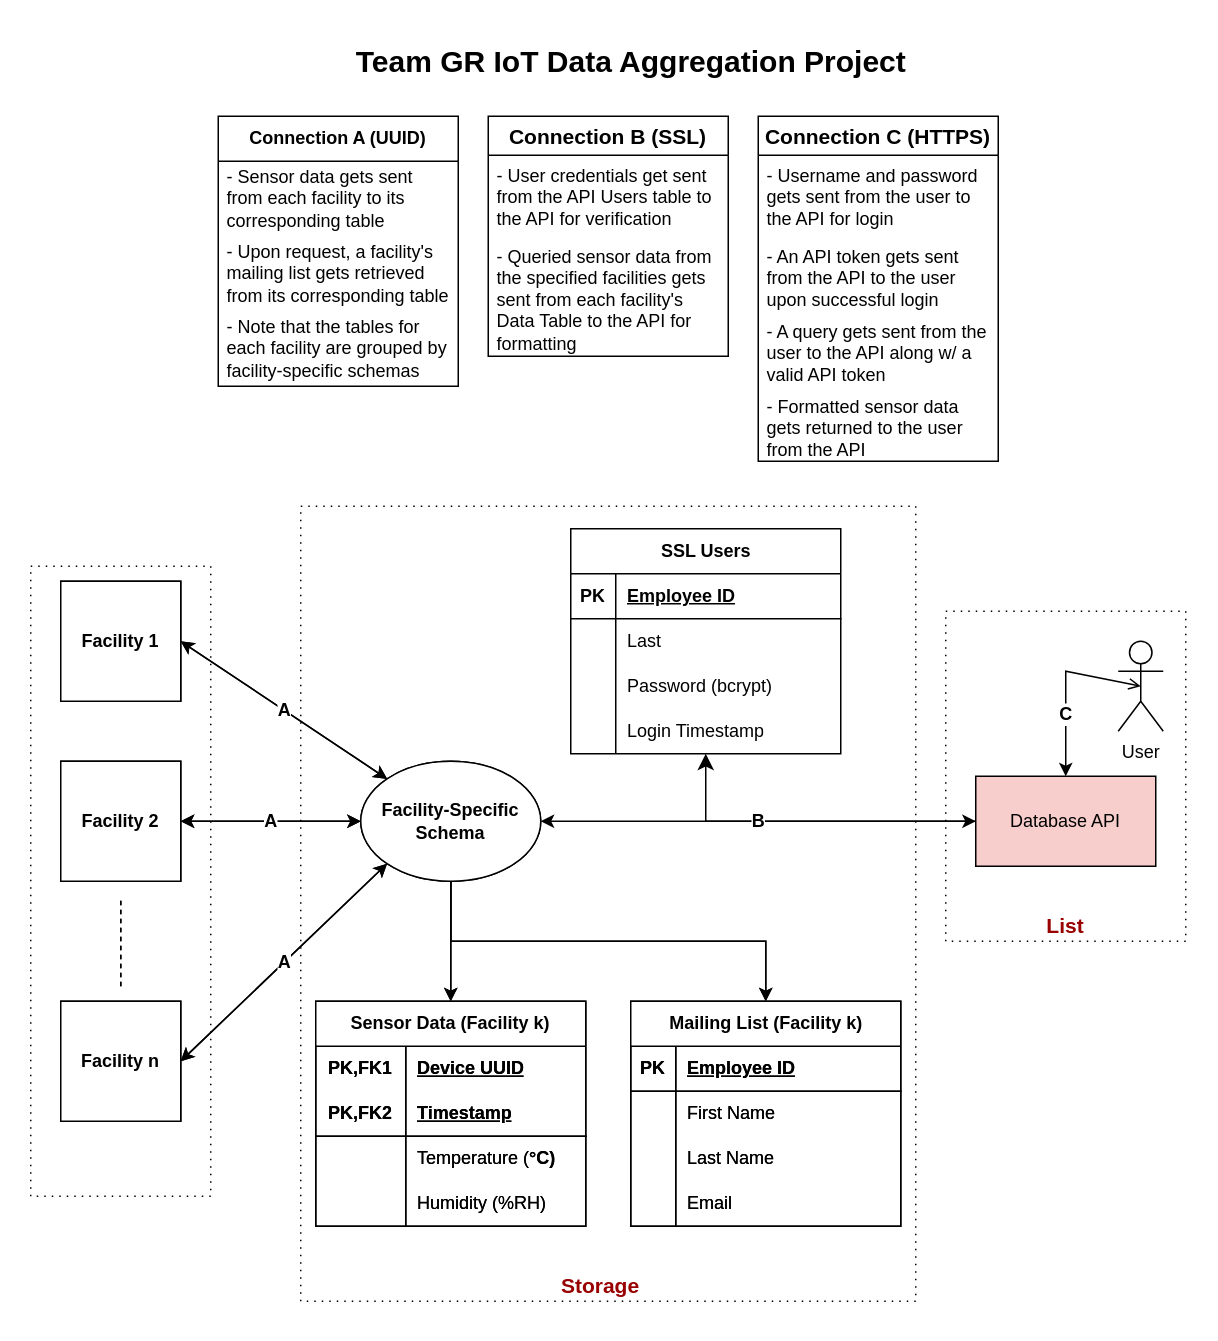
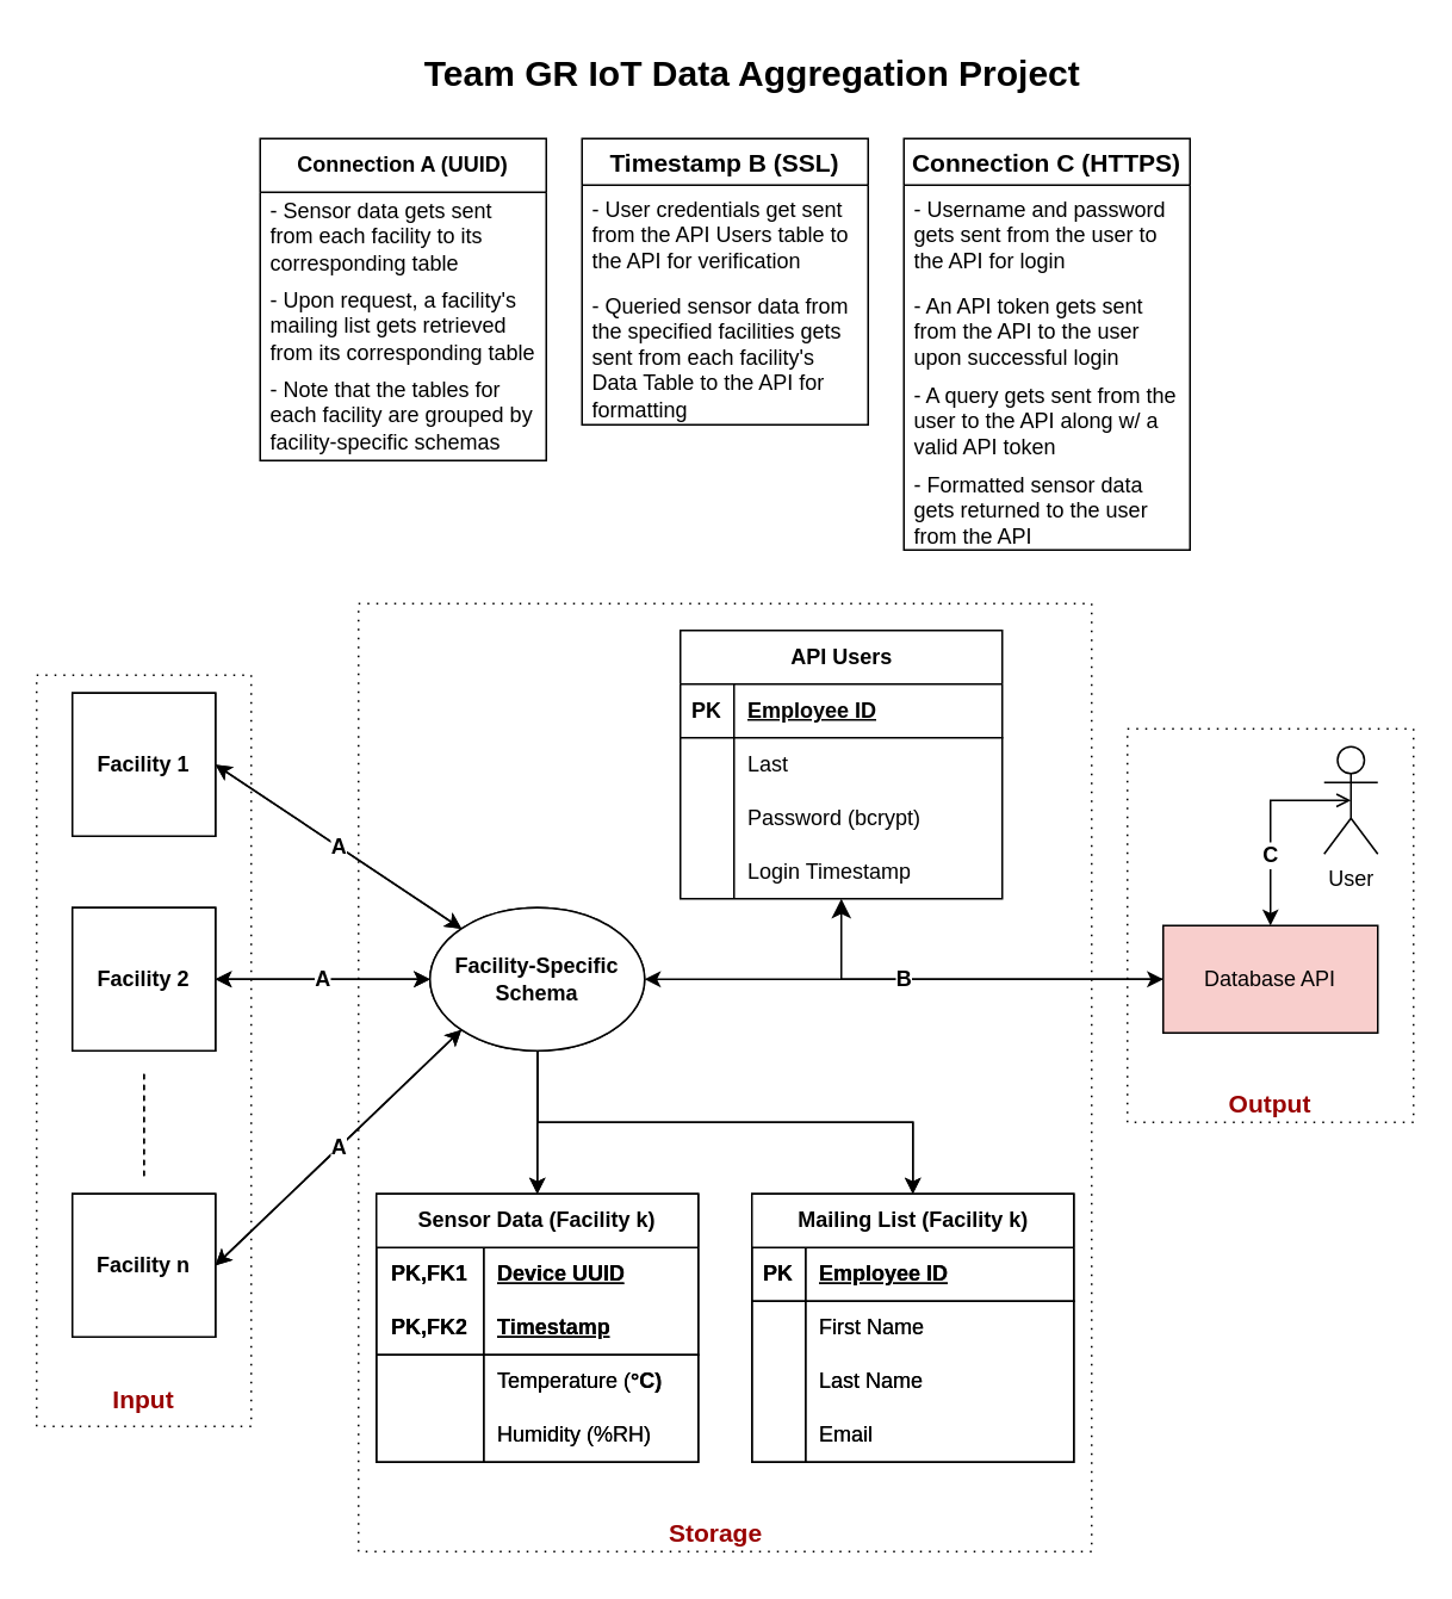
- <mxCell id="13" value="Connection B (SSL)" style="swimlane;fontStyle=1;childLayout=stackLayout;horizontal=1;startSize=26;horizontalStack=0;resizeParent=1;resizeParentMax=0;resizeLast=0;collapsible=1;marginBottom=0;align=center;fontSize=14;" parent="1" vertex="1"><mxGeometry x="325" y="77" width="160" height="160" as="geometry" /></mxCell>
+ <mxCell id="13" value="Timestamp B (SSL)" style="swimlane;fontStyle=1;childLayout=stackLayout;horizontal=1;startSize=26;horizontalStack=0;resizeParent=1;resizeParentMax=0;resizeLast=0;collapsible=1;marginBottom=0;align=center;fontSize=14;" parent="1" vertex="1"><mxGeometry x="325" y="77" width="160" height="160" as="geometry" /></mxCell>
- <mxCell id="47" value="SSL Users" style="shape=table;startSize=30;container=1;collapsible=1;childLayout=tableLayout;fixedRows=1;rowLines=0;fontStyle=1;align=center;resizeLast=1;html=1;" parent="1" vertex="1"><mxGeometry x="380" y="352" width="180" height="150" as="geometry" /></mxCell>
+ <mxCell id="47" value="API Users" style="shape=table;startSize=30;container=1;collapsible=1;childLayout=tableLayout;fixedRows=1;rowLines=0;fontStyle=1;align=center;resizeLast=1;html=1;" parent="1" vertex="1"><mxGeometry x="380" y="352" width="180" height="150" as="geometry" /></mxCell>
- <mxCell id="71" value="User" style="shape=umlActor;verticalLabelPosition=bottom;verticalAlign=top;html=1;outlineConnect=0;" parent="1" vertex="1"><mxGeometry x="745" y="427" width="30" height="60" as="geometry" /></mxCell>
+ <mxCell id="71" value="User" style="shape=umlActor;verticalLabelPosition=bottom;verticalAlign=top;html=1;outlineConnect=0;" parent="1" vertex="1"><mxGeometry x="740" y="417" width="30" height="60" as="geometry" /></mxCell>
- <mxCell id="107" value="&lt;b&gt;&lt;font color=&quot;#990000&quot; style=&quot;font-size: 14px;&quot;&gt;List&lt;/font&gt;&lt;/b&gt;" style="text;html=1;align=center;verticalAlign=middle;whiteSpace=wrap;rounded=0;" parent="1" vertex="1"><mxGeometry x="680" y="602" width="60" height="30" as="geometry" /></mxCell>
+ <mxCell id="107" value="&lt;b&gt;&lt;font color=&quot;#990000&quot; style=&quot;font-size: 14px;&quot;&gt;Output&lt;/font&gt;&lt;/b&gt;" style="text;html=1;align=center;verticalAlign=middle;whiteSpace=wrap;rounded=0;" parent="1" vertex="1"><mxGeometry x="680" y="602" width="60" height="30" as="geometry" /></mxCell>
+ <mxCell id="103" value="&lt;b&gt;&lt;font style=&quot;font-size: 14px;&quot; color=&quot;#990000&quot;&gt;Input&lt;/font&gt;&lt;/b&gt;" style="text;html=1;align=center;verticalAlign=middle;whiteSpace=wrap;rounded=0;" parent="1" vertex="1"><mxGeometry x="50" y="767" width="60" height="30" as="geometry" /></mxCell>
